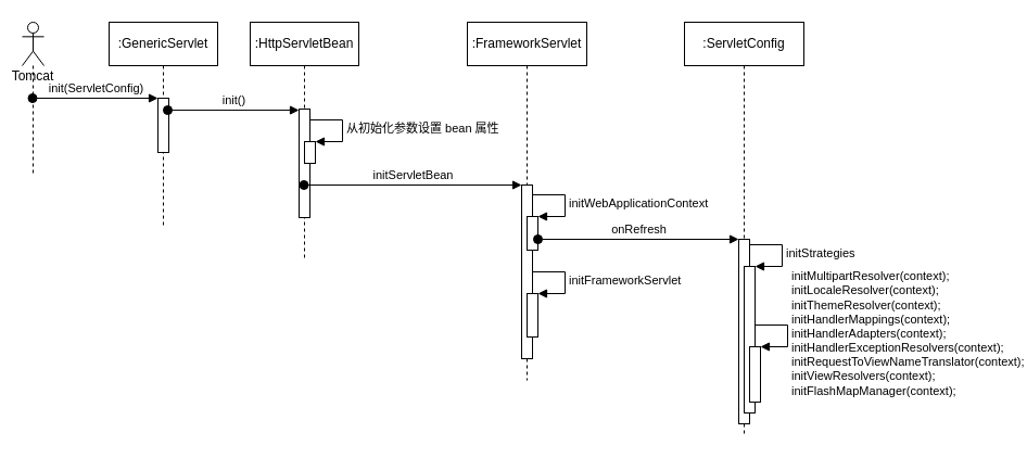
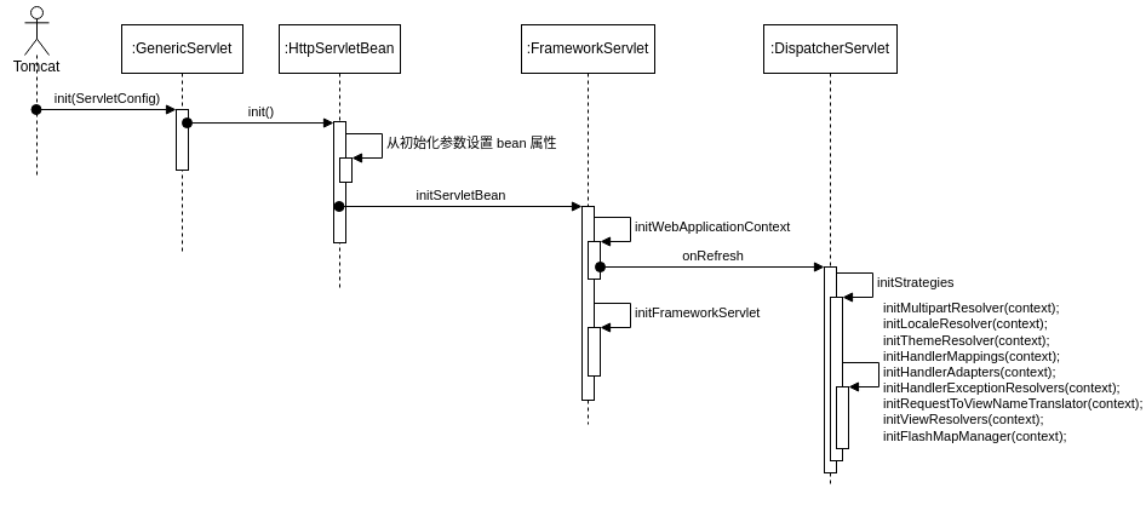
- <mxCell id="18" value=":ServletConfig" style="shape=umlLifeline;perimeter=lifelinePerimeter;whiteSpace=wrap;html=1;container=1;collapsible=0;recursiveResize=0;outlineConnect=0;" vertex="1" parent="1"><mxGeometry x="630" y="20" width="110" height="380" as="geometry" /></mxCell>
+ <mxCell id="18" value=":DispatcherServlet" style="shape=umlLifeline;perimeter=lifelinePerimeter;whiteSpace=wrap;html=1;container=1;collapsible=0;recursiveResize=0;outlineConnect=0;" vertex="1" parent="1"><mxGeometry x="630" y="20" width="110" height="380" as="geometry" /></mxCell>
- <mxCell id="2" value="Tomcat" style="shape=umlLifeline;participant=umlActor;perimeter=lifelinePerimeter;whiteSpace=wrap;html=1;container=1;collapsible=0;recursiveResize=0;verticalAlign=top;spacingTop=36;outlineConnect=0;" vertex="1" parent="1"><mxGeometry x="20" y="20" width="20" height="140" as="geometry" /></mxCell>
+ <mxCell id="2" value="Tomcat" style="shape=umlLifeline;participant=umlActor;perimeter=lifelinePerimeter;whiteSpace=wrap;html=1;container=1;collapsible=0;recursiveResize=0;verticalAlign=top;spacingTop=36;outlineConnect=0;" vertex="1" parent="1"><mxGeometry x="20" y="5" width="20" height="140" as="geometry" /></mxCell>
